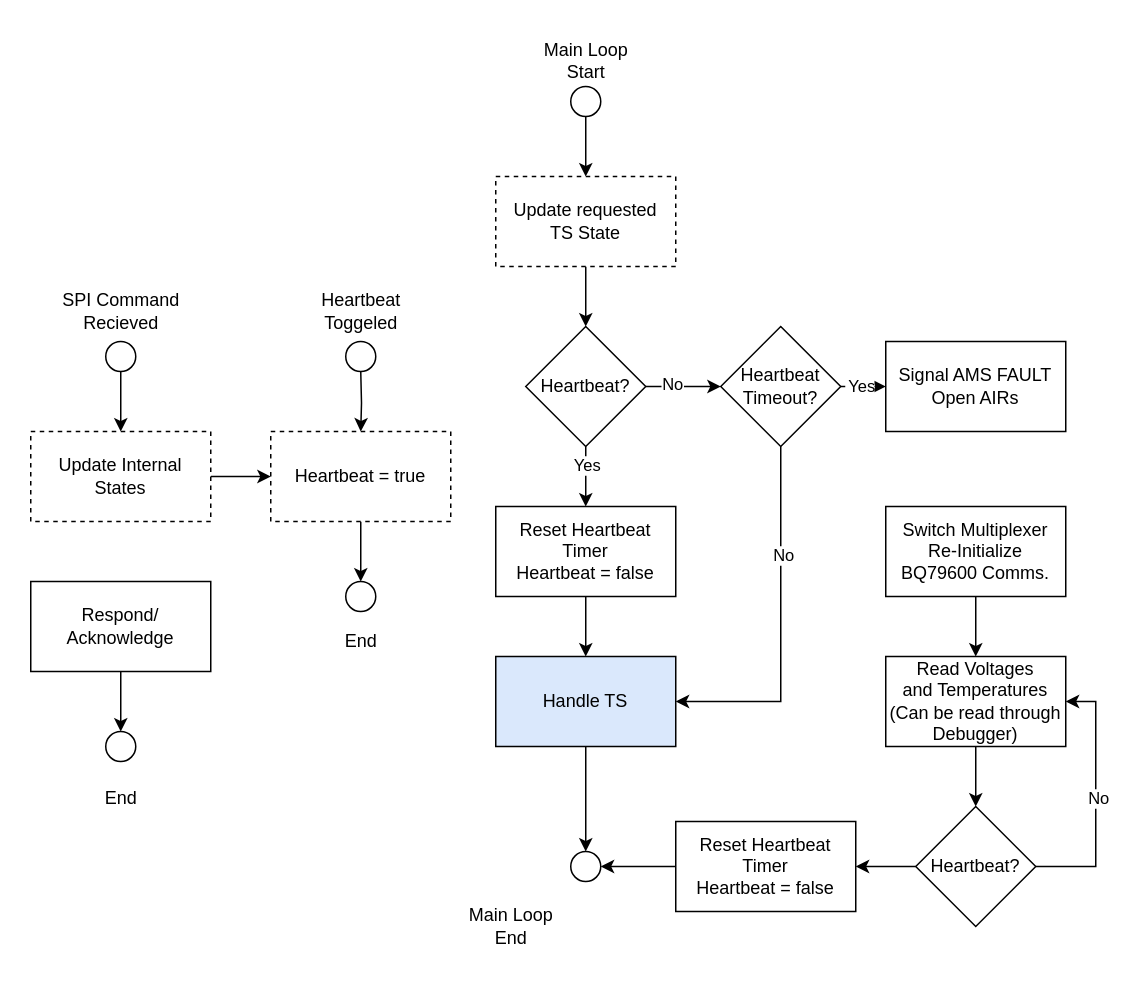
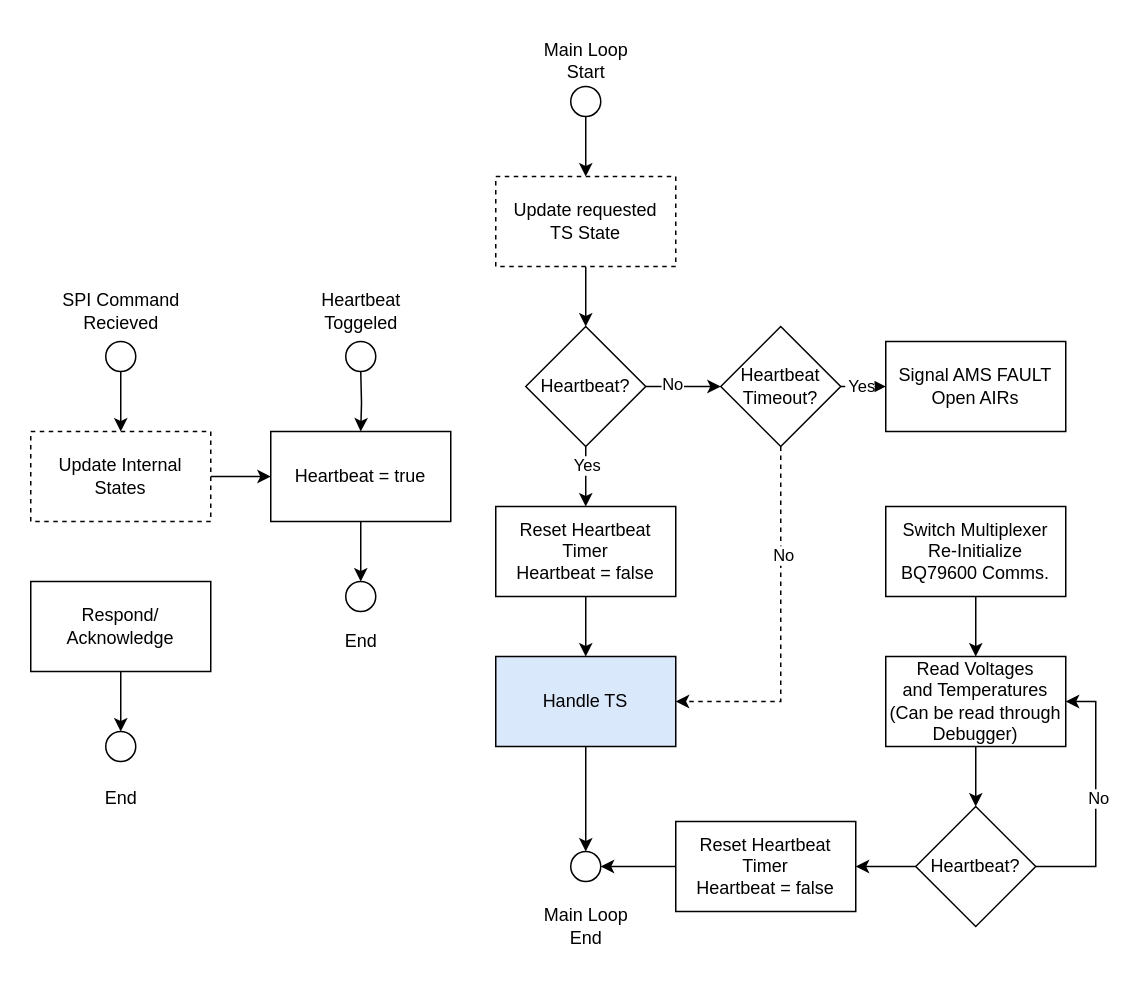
- <mxCell id="25" value="Heartbeat = true" style="rounded=0;whiteSpace=wrap;html=1;dashed=1;" vertex="1" parent="1"><mxGeometry x="180" y="287" width="120" height="60" as="geometry" /></mxCell>
+ <mxCell id="25" value="Heartbeat = true" style="rounded=0;whiteSpace=wrap;html=1;" vertex="1" parent="1"><mxGeometry x="180" y="287" width="120" height="60" as="geometry" /></mxCell>
- <mxCell id="17" value="" style="edgeStyle=orthogonalEdgeStyle;rounded=0;orthogonalLoop=1;jettySize=auto;html=1;entryX=1;entryY=0.5;entryDx=0;entryDy=0;" edge="1" parent="1" source="19" target="22"><mxGeometry relative="1" as="geometry"><mxPoint x="520" y="337" as="targetPoint" /><Array as="points"><mxPoint x="520" y="467" /></Array></mxGeometry></mxCell>
+ <mxCell id="17" value="" style="edgeStyle=orthogonalEdgeStyle;rounded=0;orthogonalLoop=1;jettySize=auto;html=1;entryX=1;entryY=0.5;entryDx=0;entryDy=0;dashed=1;" edge="1" parent="1" source="19" target="22"><mxGeometry relative="1" as="geometry"><mxPoint x="520" y="337" as="targetPoint" /><Array as="points"><mxPoint x="520" y="467" /></Array></mxGeometry></mxCell>
- <mxCell id="42" value="Main Loop&lt;div&gt;End&lt;/div&gt;" style="text;html=1;align=center;verticalAlign=middle;resizable=0;points=[];autosize=1;strokeColor=none;fillColor=none;" vertex="1" parent="1"><mxGeometry x="300" y="597" width="80" height="40" as="geometry" /></mxCell>
+ <mxCell id="42" value="Main Loop&lt;div&gt;End&lt;/div&gt;" style="text;html=1;align=center;verticalAlign=middle;resizable=0;points=[];autosize=1;strokeColor=none;fillColor=none;" vertex="1" parent="1"><mxGeometry x="350" y="597" width="80" height="40" as="geometry" /></mxCell>
